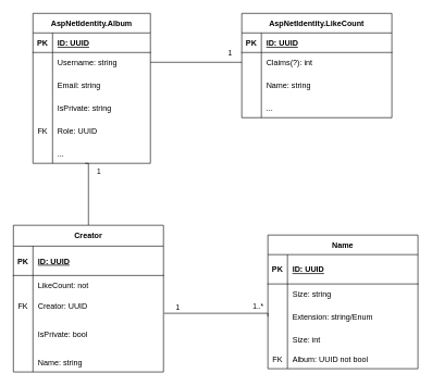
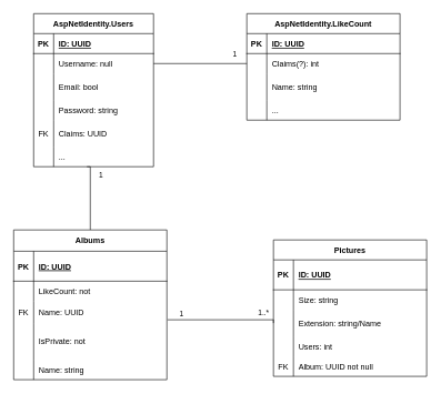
- <mxCell id="2" value="AspNetIdentity.Album" style="shape=table;startSize=30;container=1;collapsible=1;childLayout=tableLayout;fixedRows=1;rowLines=0;fontStyle=1;align=center;resizeLast=1;" vertex="1" parent="1"><mxGeometry x="50" y="20" width="180" height="230" as="geometry" /></mxCell>
+ <mxCell id="2" value="AspNetIdentity.Users" style="shape=table;startSize=30;container=1;collapsible=1;childLayout=tableLayout;fixedRows=1;rowLines=0;fontStyle=1;align=center;resizeLast=1;" vertex="1" parent="1"><mxGeometry x="50" y="20" width="180" height="230" as="geometry" /></mxCell>
- <mxCell id="8" value="Username: string" style="shape=partialRectangle;connectable=0;fillColor=none;top=0;left=0;bottom=0;right=0;align=left;spacingLeft=6;overflow=hidden;" vertex="1" parent="6"><mxGeometry x="30" width="150" height="30" as="geometry"><mxRectangle width="150" height="30" as="alternateBounds" /></mxGeometry></mxCell>
+ <mxCell id="8" value="Username: null" style="shape=partialRectangle;connectable=0;fillColor=none;top=0;left=0;bottom=0;right=0;align=left;spacingLeft=6;overflow=hidden;" vertex="1" parent="6"><mxGeometry x="30" width="150" height="30" as="geometry"><mxRectangle width="150" height="30" as="alternateBounds" /></mxGeometry></mxCell>
- <mxCell id="11" value="Email: string" style="shape=partialRectangle;connectable=0;fillColor=none;top=0;left=0;bottom=0;right=0;align=left;spacingLeft=6;overflow=hidden;" vertex="1" parent="9"><mxGeometry x="30" width="150" height="40" as="geometry"><mxRectangle width="150" height="40" as="alternateBounds" /></mxGeometry></mxCell>
+ <mxCell id="11" value="Email: bool" style="shape=partialRectangle;connectable=0;fillColor=none;top=0;left=0;bottom=0;right=0;align=left;spacingLeft=6;overflow=hidden;" vertex="1" parent="9"><mxGeometry x="30" width="150" height="40" as="geometry"><mxRectangle width="150" height="40" as="alternateBounds" /></mxGeometry></mxCell>
- <mxCell id="14" value="IsPrivate: string" style="shape=partialRectangle;connectable=0;fillColor=none;top=0;left=0;bottom=0;right=0;align=left;spacingLeft=6;overflow=hidden;" vertex="1" parent="12"><mxGeometry x="30" width="150" height="30" as="geometry"><mxRectangle width="150" height="30" as="alternateBounds" /></mxGeometry></mxCell>
+ <mxCell id="14" value="Password: string" style="shape=partialRectangle;connectable=0;fillColor=none;top=0;left=0;bottom=0;right=0;align=left;spacingLeft=6;overflow=hidden;" vertex="1" parent="12"><mxGeometry x="30" width="150" height="30" as="geometry"><mxRectangle width="150" height="30" as="alternateBounds" /></mxGeometry></mxCell>
- <mxCell id="17" value="Role: UUID" style="shape=partialRectangle;connectable=0;fillColor=none;top=0;left=0;bottom=0;right=0;align=left;spacingLeft=6;overflow=hidden;" vertex="1" parent="15"><mxGeometry x="30" width="150" height="40" as="geometry"><mxRectangle width="150" height="40" as="alternateBounds" /></mxGeometry></mxCell>
+ <mxCell id="17" value="Claims: UUID" style="shape=partialRectangle;connectable=0;fillColor=none;top=0;left=0;bottom=0;right=0;align=left;spacingLeft=6;overflow=hidden;" vertex="1" parent="15"><mxGeometry x="30" width="150" height="40" as="geometry"><mxRectangle width="150" height="40" as="alternateBounds" /></mxGeometry></mxCell>
- <mxCell id="52" value="Creator" style="shape=table;startSize=32;container=1;collapsible=1;childLayout=tableLayout;fixedRows=1;rowLines=0;fontStyle=1;align=center;resizeLast=1;" vertex="1" parent="1"><mxGeometry x="20" y="345" width="230" height="225" as="geometry" /></mxCell>
+ <mxCell id="52" value="Albums" style="shape=table;startSize=32;container=1;collapsible=1;childLayout=tableLayout;fixedRows=1;rowLines=0;fontStyle=1;align=center;resizeLast=1;" vertex="1" parent="1"><mxGeometry x="20" y="345" width="230" height="225" as="geometry" /></mxCell>
- <mxCell id="34" value="Name" style="shape=table;startSize=30;container=1;collapsible=1;childLayout=tableLayout;fixedRows=1;rowLines=0;fontStyle=1;align=center;resizeLast=1;" vertex="1" parent="1"><mxGeometry x="410" y="360" width="230" height="205" as="geometry" /></mxCell>
+ <mxCell id="34" value="Pictures" style="shape=table;startSize=30;container=1;collapsible=1;childLayout=tableLayout;fixedRows=1;rowLines=0;fontStyle=1;align=center;resizeLast=1;" vertex="1" parent="1"><mxGeometry x="410" y="360" width="230" height="205" as="geometry" /></mxCell>
- <mxCell id="61" value="Creator: UUID" style="shape=partialRectangle;connectable=0;fillColor=none;top=0;left=0;bottom=0;right=0;align=left;spacingLeft=6;overflow=hidden;" vertex="1" parent="59"><mxGeometry x="30" width="200" height="33" as="geometry"><mxRectangle width="200" height="33" as="alternateBounds" /></mxGeometry></mxCell>
+ <mxCell id="61" value="Name: UUID" style="shape=partialRectangle;connectable=0;fillColor=none;top=0;left=0;bottom=0;right=0;align=left;spacingLeft=6;overflow=hidden;" vertex="1" parent="59"><mxGeometry x="30" width="200" height="33" as="geometry"><mxRectangle width="200" height="33" as="alternateBounds" /></mxGeometry></mxCell>
- <mxCell id="43" value="Extension: string/Enum" style="shape=partialRectangle;connectable=0;fillColor=none;top=0;left=0;bottom=0;right=0;align=left;spacingLeft=6;overflow=hidden;" vertex="1" parent="41"><mxGeometry x="30" width="200" height="40" as="geometry"><mxRectangle width="200" height="40" as="alternateBounds" /></mxGeometry></mxCell>
+ <mxCell id="43" value="Extension: string/Name" style="shape=partialRectangle;connectable=0;fillColor=none;top=0;left=0;bottom=0;right=0;align=left;spacingLeft=6;overflow=hidden;" vertex="1" parent="41"><mxGeometry x="30" width="200" height="40" as="geometry"><mxRectangle width="200" height="40" as="alternateBounds" /></mxGeometry></mxCell>
- <mxCell id="64" value="IsPrivate: bool" style="shape=partialRectangle;connectable=0;fillColor=none;top=0;left=0;bottom=0;right=0;align=left;spacingLeft=6;overflow=hidden;" vertex="1" parent="62"><mxGeometry x="30" width="200" height="55" as="geometry"><mxRectangle width="200" height="55" as="alternateBounds" /></mxGeometry></mxCell>
+ <mxCell id="64" value="IsPrivate: not" style="shape=partialRectangle;connectable=0;fillColor=none;top=0;left=0;bottom=0;right=0;align=left;spacingLeft=6;overflow=hidden;" vertex="1" parent="62"><mxGeometry x="30" width="200" height="55" as="geometry"><mxRectangle width="200" height="55" as="alternateBounds" /></mxGeometry></mxCell>
- <mxCell id="46" value="Size: int" style="shape=partialRectangle;connectable=0;fillColor=none;top=0;left=0;bottom=0;right=0;align=left;spacingLeft=6;overflow=hidden;" vertex="1" parent="44"><mxGeometry x="30" width="200" height="30" as="geometry"><mxRectangle width="200" height="30" as="alternateBounds" /></mxGeometry></mxCell>
+ <mxCell id="46" value="Users: int" style="shape=partialRectangle;connectable=0;fillColor=none;top=0;left=0;bottom=0;right=0;align=left;spacingLeft=6;overflow=hidden;" vertex="1" parent="44"><mxGeometry x="30" width="200" height="30" as="geometry"><mxRectangle width="200" height="30" as="alternateBounds" /></mxGeometry></mxCell>
- <mxCell id="49" value="Album: UUID not bool" style="shape=partialRectangle;connectable=0;fillColor=none;top=0;left=0;bottom=0;right=0;align=left;spacingLeft=6;overflow=hidden;" vertex="1" parent="47"><mxGeometry x="30" width="200" height="30" as="geometry"><mxRectangle width="200" height="30" as="alternateBounds" /></mxGeometry></mxCell>
+ <mxCell id="49" value="Album: UUID not null" style="shape=partialRectangle;connectable=0;fillColor=none;top=0;left=0;bottom=0;right=0;align=left;spacingLeft=6;overflow=hidden;" vertex="1" parent="47"><mxGeometry x="30" width="200" height="30" as="geometry"><mxRectangle width="200" height="30" as="alternateBounds" /></mxGeometry></mxCell>
